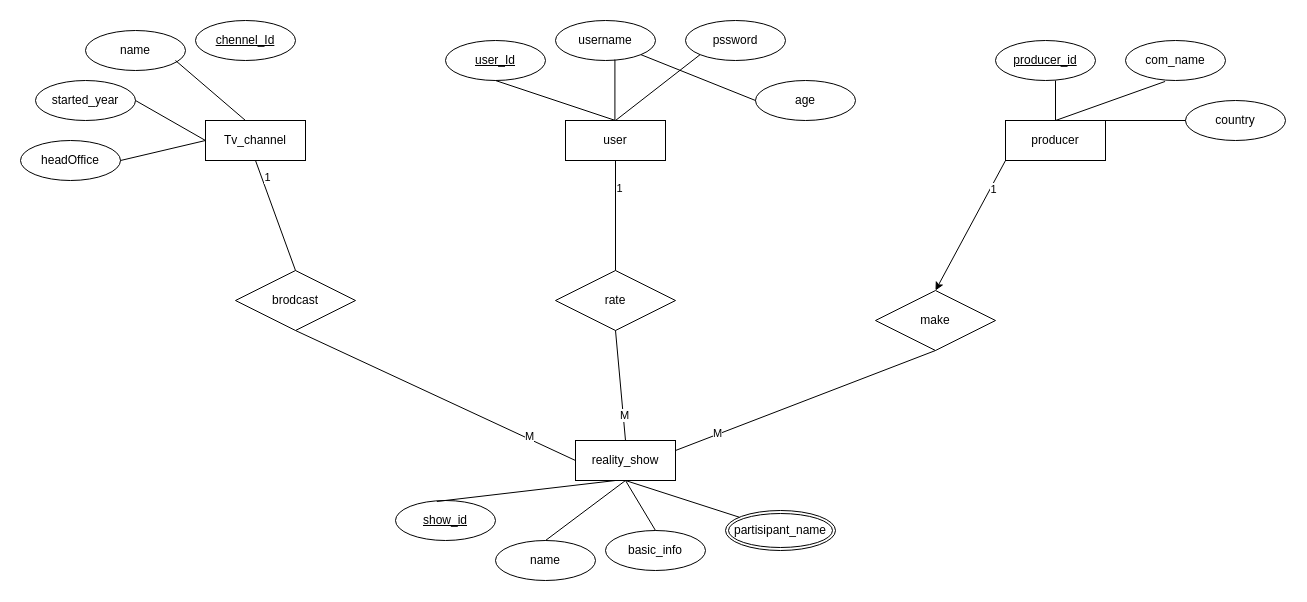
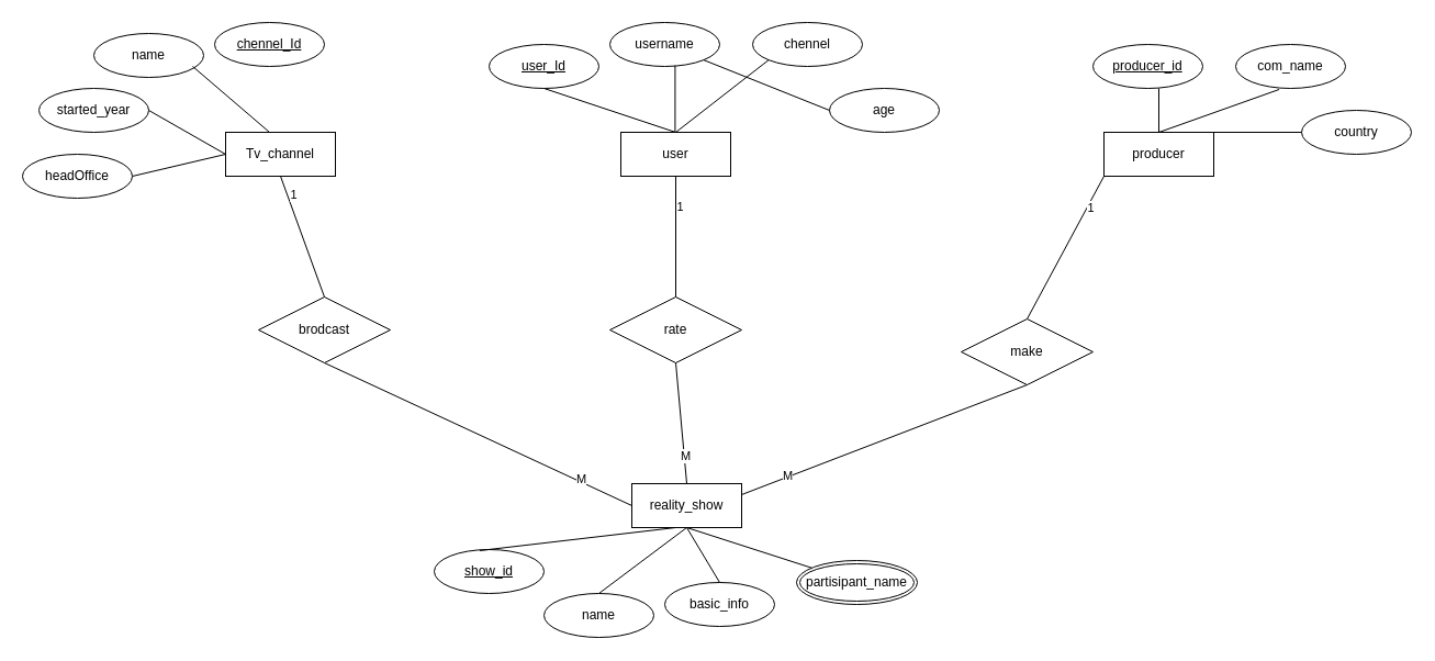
- <mxCell id="19" value="pssword" style="ellipse;whiteSpace=wrap;html=1;align=center;" vertex="1" parent="1"><mxGeometry x="685" y="20" width="100" height="40" as="geometry" /></mxCell>
+ <mxCell id="19" value="chennel" style="ellipse;whiteSpace=wrap;html=1;align=center;" vertex="1" parent="1"><mxGeometry x="685" y="20" width="100" height="40" as="geometry" /></mxCell>
- <mxCell id="46" value="" style="endArrow=classic;html=1;rounded=0;entryX=0.5;entryY=0;entryDx=0;entryDy=0;exitX=0;exitY=1;exitDx=0;exitDy=0;" edge="1" parent="1" source="13" target="23"><mxGeometry relative="1" as="geometry"><mxPoint x="625" y="170" as="sourcePoint" /><mxPoint x="625" y="280" as="targetPoint" /></mxGeometry></mxCell>
+ <mxCell id="46" value="" style="endArrow=none;html=1;rounded=0;entryX=0.5;entryY=0;entryDx=0;entryDy=0;exitX=0;exitY=1;exitDx=0;exitDy=0;" edge="1" parent="1" source="13" target="23"><mxGeometry relative="1" as="geometry"><mxPoint x="625" y="170" as="sourcePoint" /><mxPoint x="625" y="280" as="targetPoint" /></mxGeometry></mxCell>
